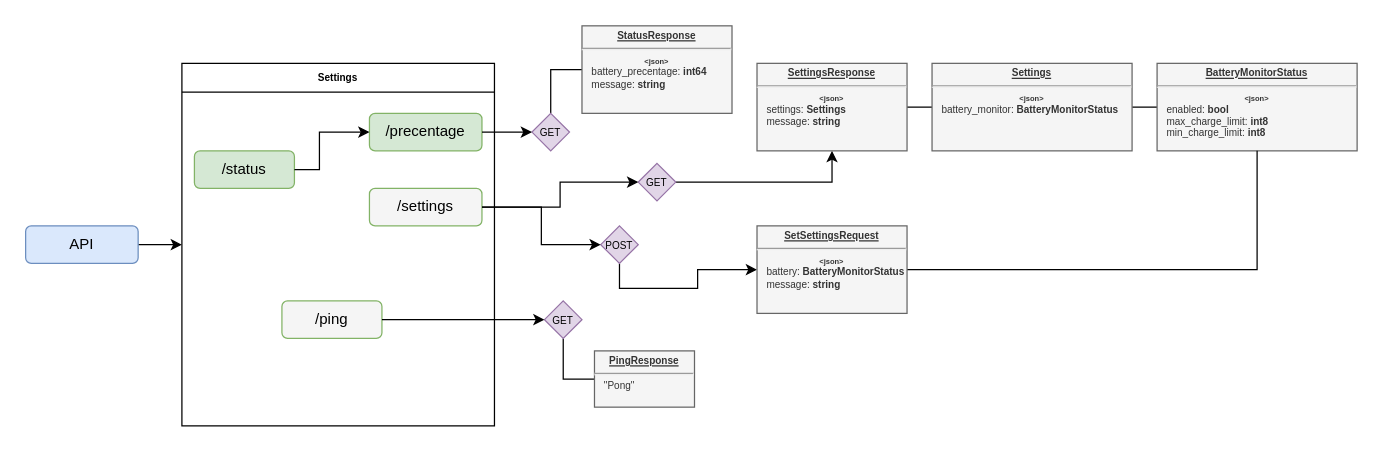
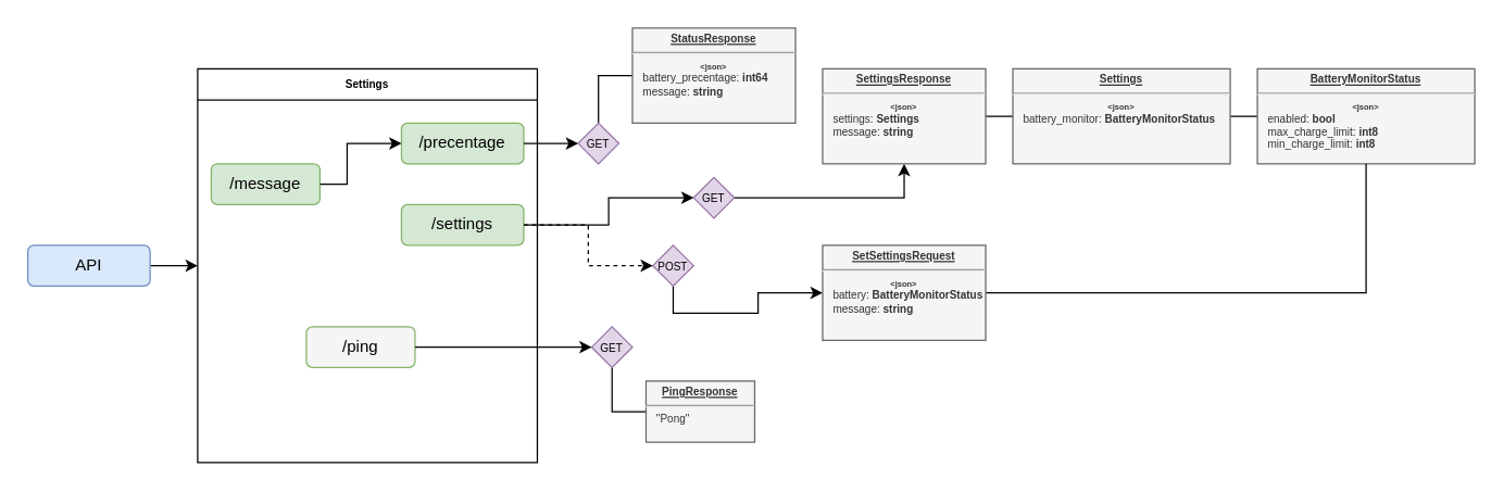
- <mxCell id="5" value="/status" style="rounded=1;whiteSpace=wrap;html=1;fillColor=#d5e8d4;strokeColor=#82b366;" parent="4" vertex="1"><mxGeometry x="10" y="70" width="80" height="30" as="geometry" /></mxCell>
+ <mxCell id="5" value="/message" style="rounded=1;whiteSpace=wrap;html=1;fillColor=#d5e8d4;strokeColor=#82b366;" parent="4" vertex="1"><mxGeometry x="10" y="70" width="80" height="30" as="geometry" /></mxCell>
- <mxCell id="8" value="/settings" style="rounded=1;whiteSpace=wrap;html=1;fillColor=#f5f5f5;strokeColor=#82b366;" parent="4" vertex="1"><mxGeometry x="150" y="100" width="90" height="30" as="geometry" /></mxCell>
+ <mxCell id="8" value="/settings" style="rounded=1;whiteSpace=wrap;html=1;fillColor=#d5e8d4;strokeColor=#82b366;" parent="4" vertex="1"><mxGeometry x="150" y="100" width="90" height="30" as="geometry" /></mxCell>
- <mxCell id="24" style="edgeStyle=orthogonalEdgeStyle;rounded=0;orthogonalLoop=1;jettySize=auto;html=1;entryX=0;entryY=0.5;entryDx=0;entryDy=0;fontSize=6;endArrow=classic;endFill=1;" parent="1" source="8" target="22" edge="1"><mxGeometry relative="1" as="geometry" /></mxCell>
+ <mxCell id="24" style="edgeStyle=orthogonalEdgeStyle;rounded=0;orthogonalLoop=1;jettySize=auto;html=1;entryX=0;entryY=0.5;entryDx=0;entryDy=0;fontSize=6;endArrow=classic;endFill=1;dashed=1;" parent="1" source="8" target="22" edge="1"><mxGeometry relative="1" as="geometry" /></mxCell>
